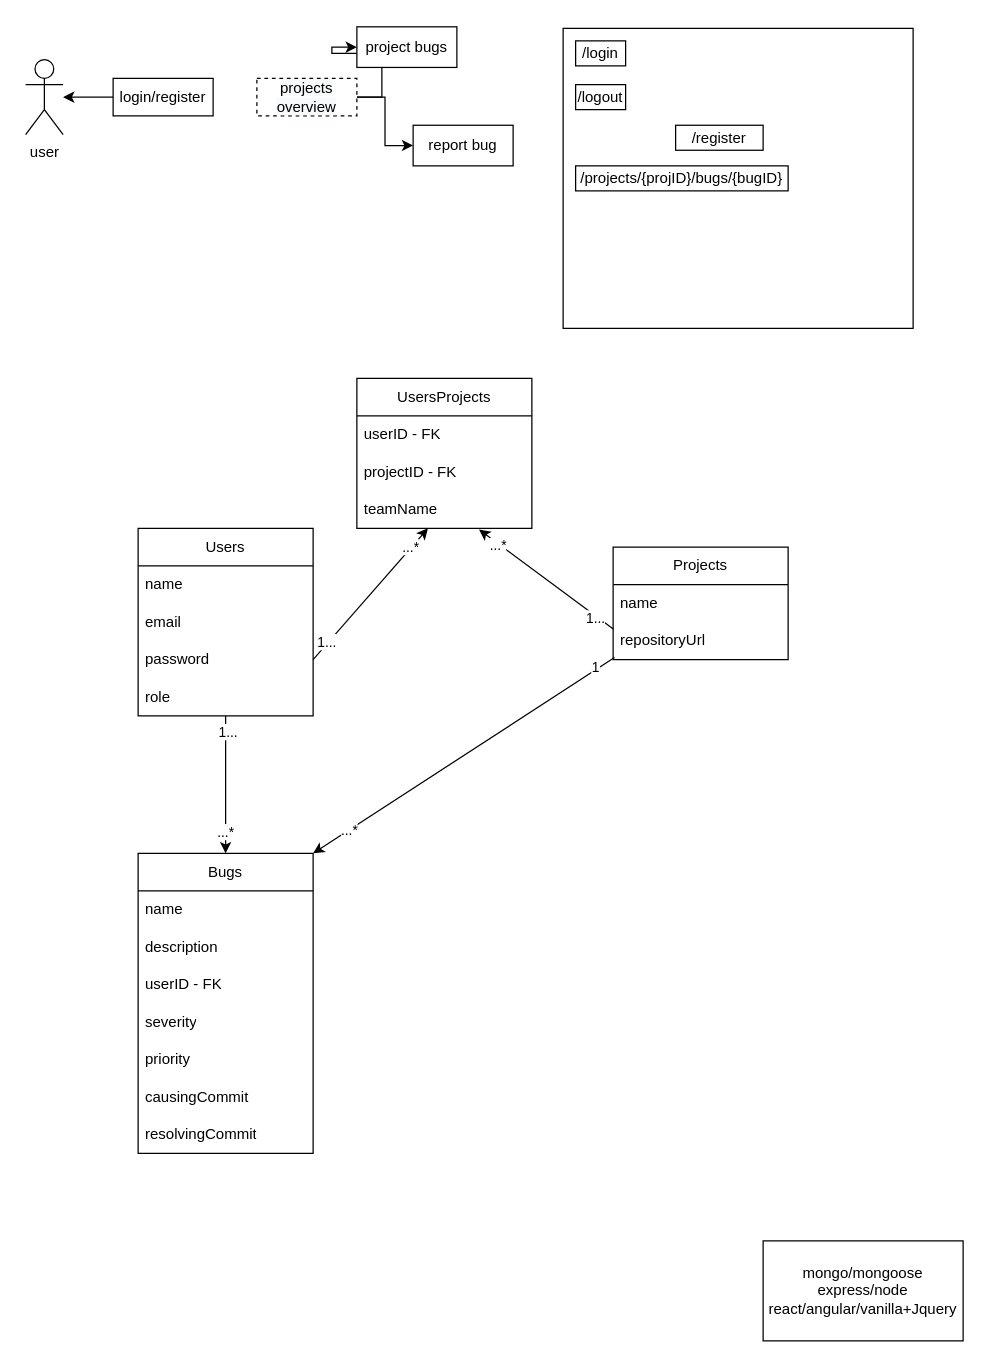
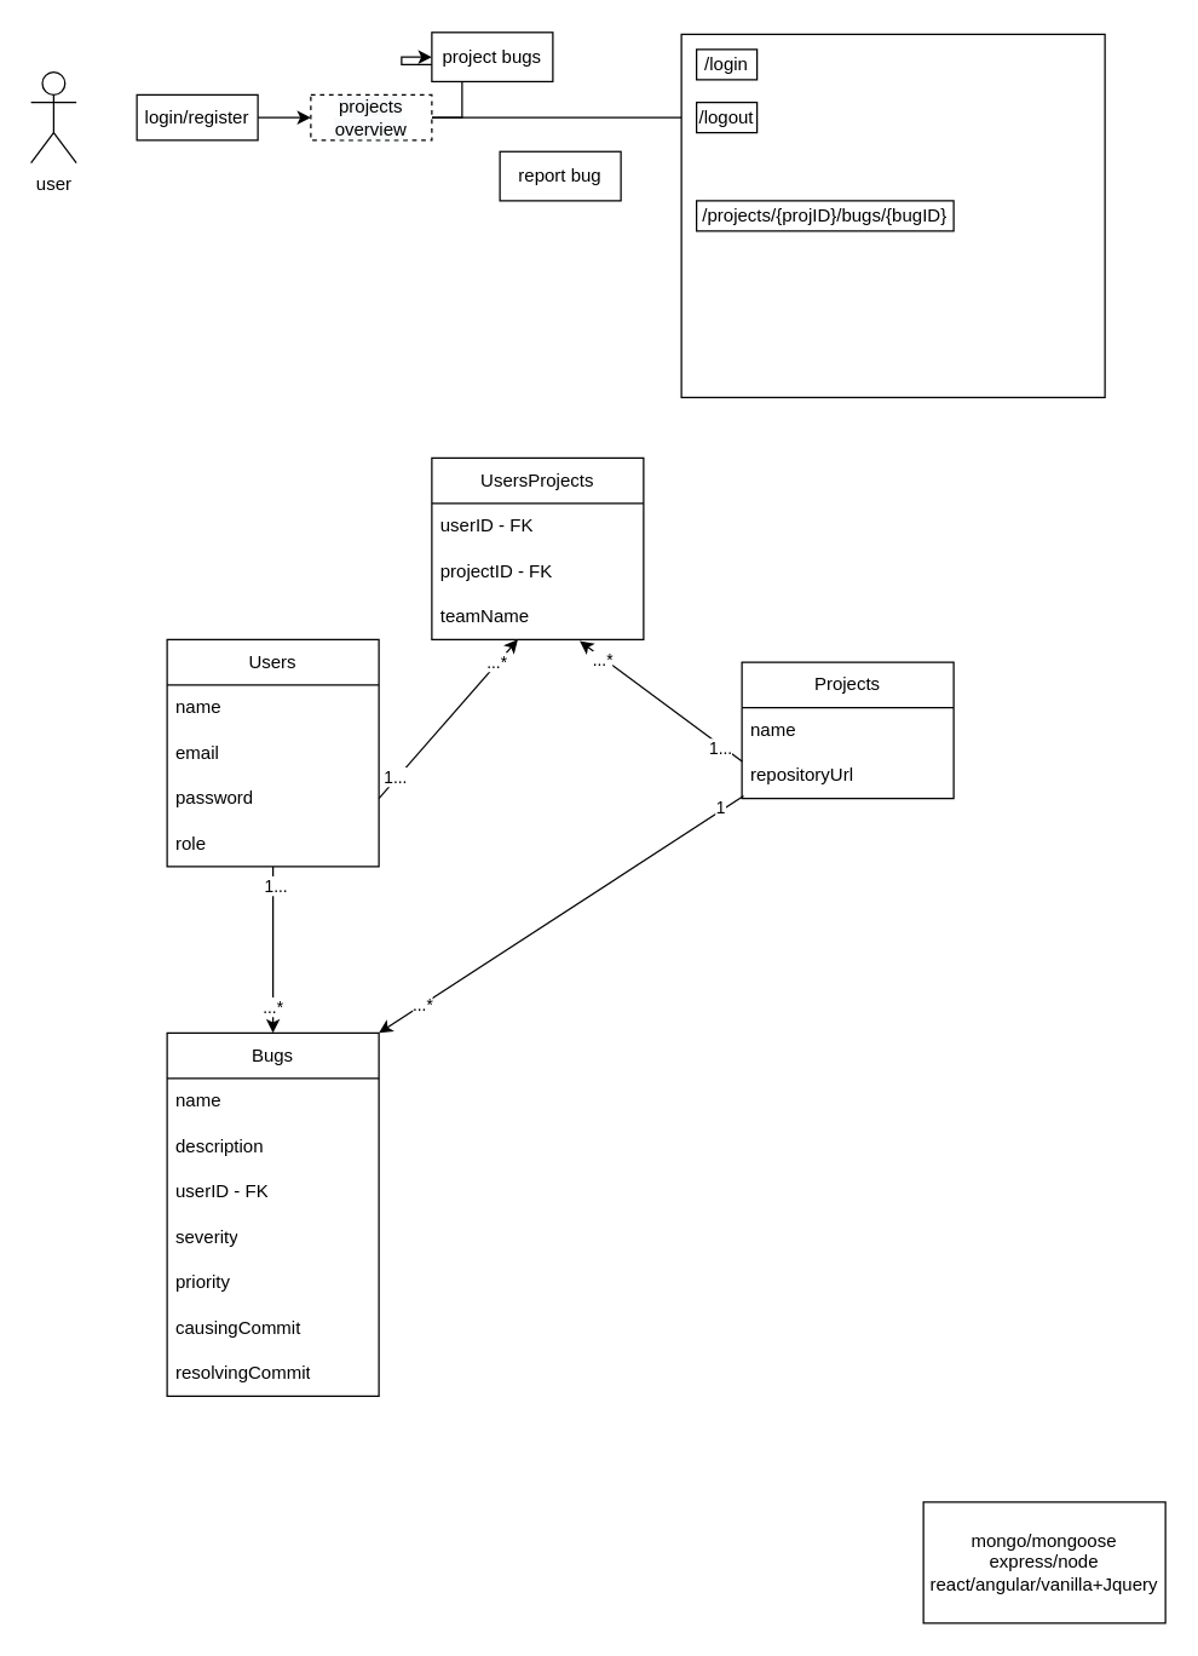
- <mxCell id="3" style="edgeStyle=orthogonalEdgeStyle;rounded=0;orthogonalLoop=1;jettySize=auto;html=1;" parent="1" source="4" target="2" edge="1"><mxGeometry relative="1" as="geometry" /></mxCell>
+ <mxCell id="3" style="edgeStyle=orthogonalEdgeStyle;rounded=0;orthogonalLoop=1;jettySize=auto;html=1;" parent="1" source="4" target="40" edge="1"><mxGeometry relative="1" as="geometry" /></mxCell>
- <mxCell id="38" style="edgeStyle=orthogonalEdgeStyle;rounded=0;orthogonalLoop=1;jettySize=auto;html=1;entryX=0;entryY=0.5;entryDx=0;entryDy=0;" parent="1" source="40" target="42" edge="1"><mxGeometry relative="1" as="geometry" /></mxCell>
+ <mxCell id="38" style="edgeStyle=orthogonalEdgeStyle;rounded=0;orthogonalLoop=1;jettySize=auto;html=1;" parent="1" source="40" target="45" edge="1"><mxGeometry relative="1" as="geometry" /></mxCell>
- <mxCell id="47" value="/register" style="rounded=0;whiteSpace=wrap;html=1;" vertex="1" parent="1"><mxGeometry x="540" y="99.5" width="70" height="20" as="geometry" /></mxCell>
